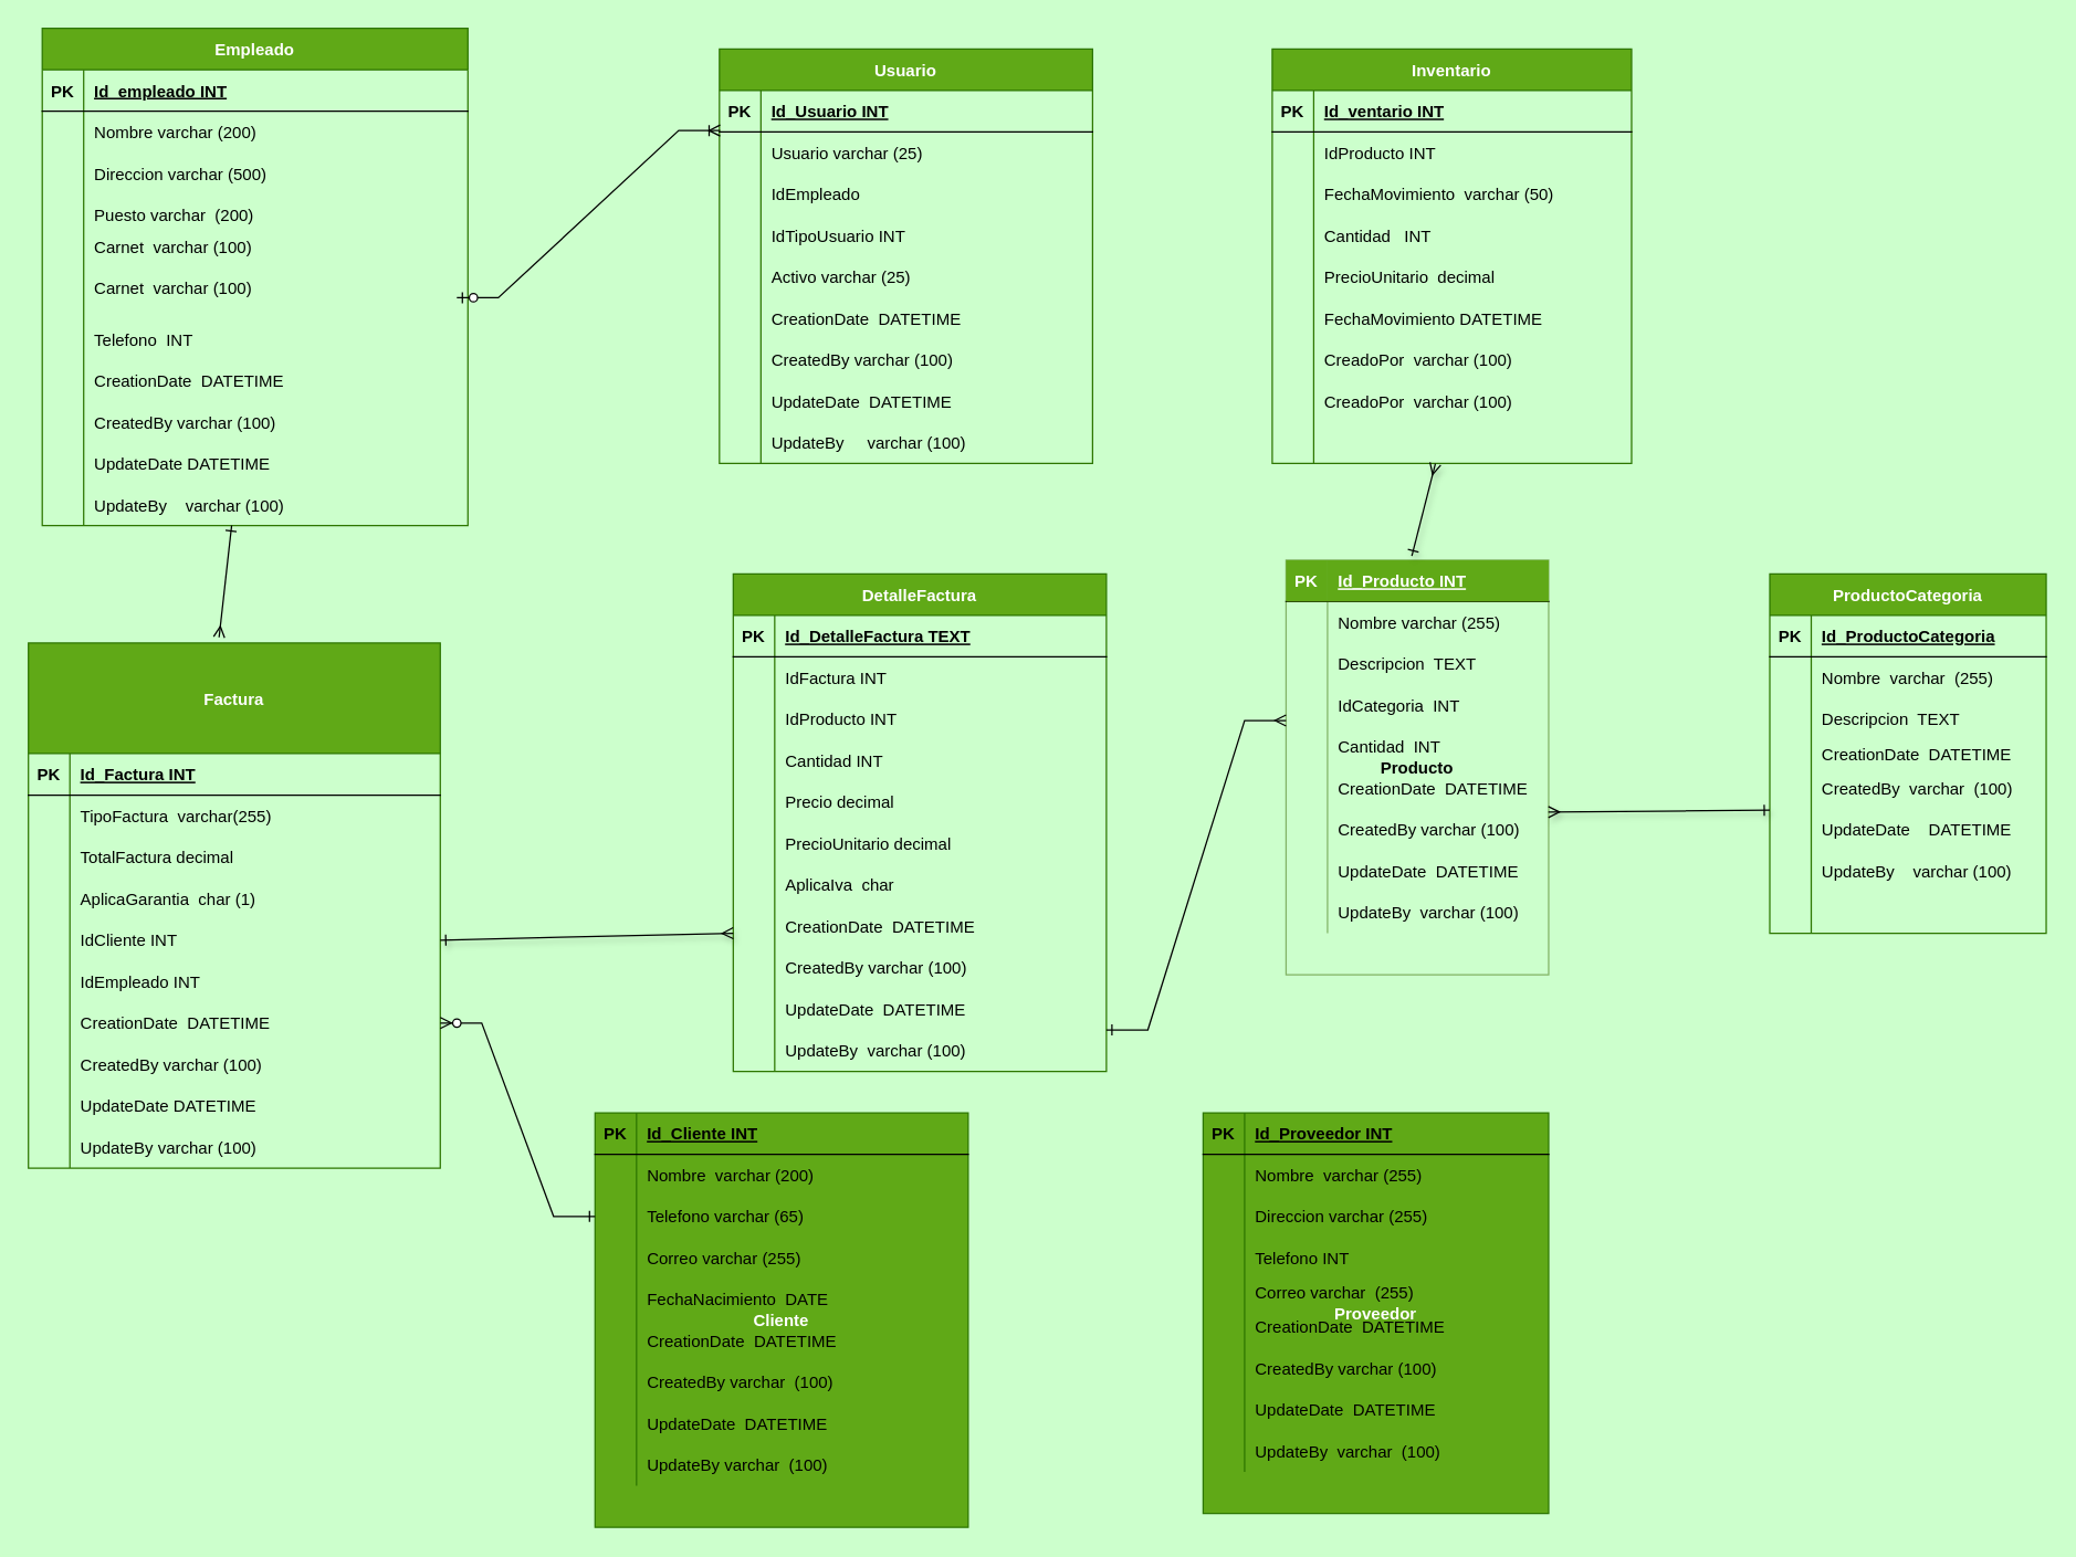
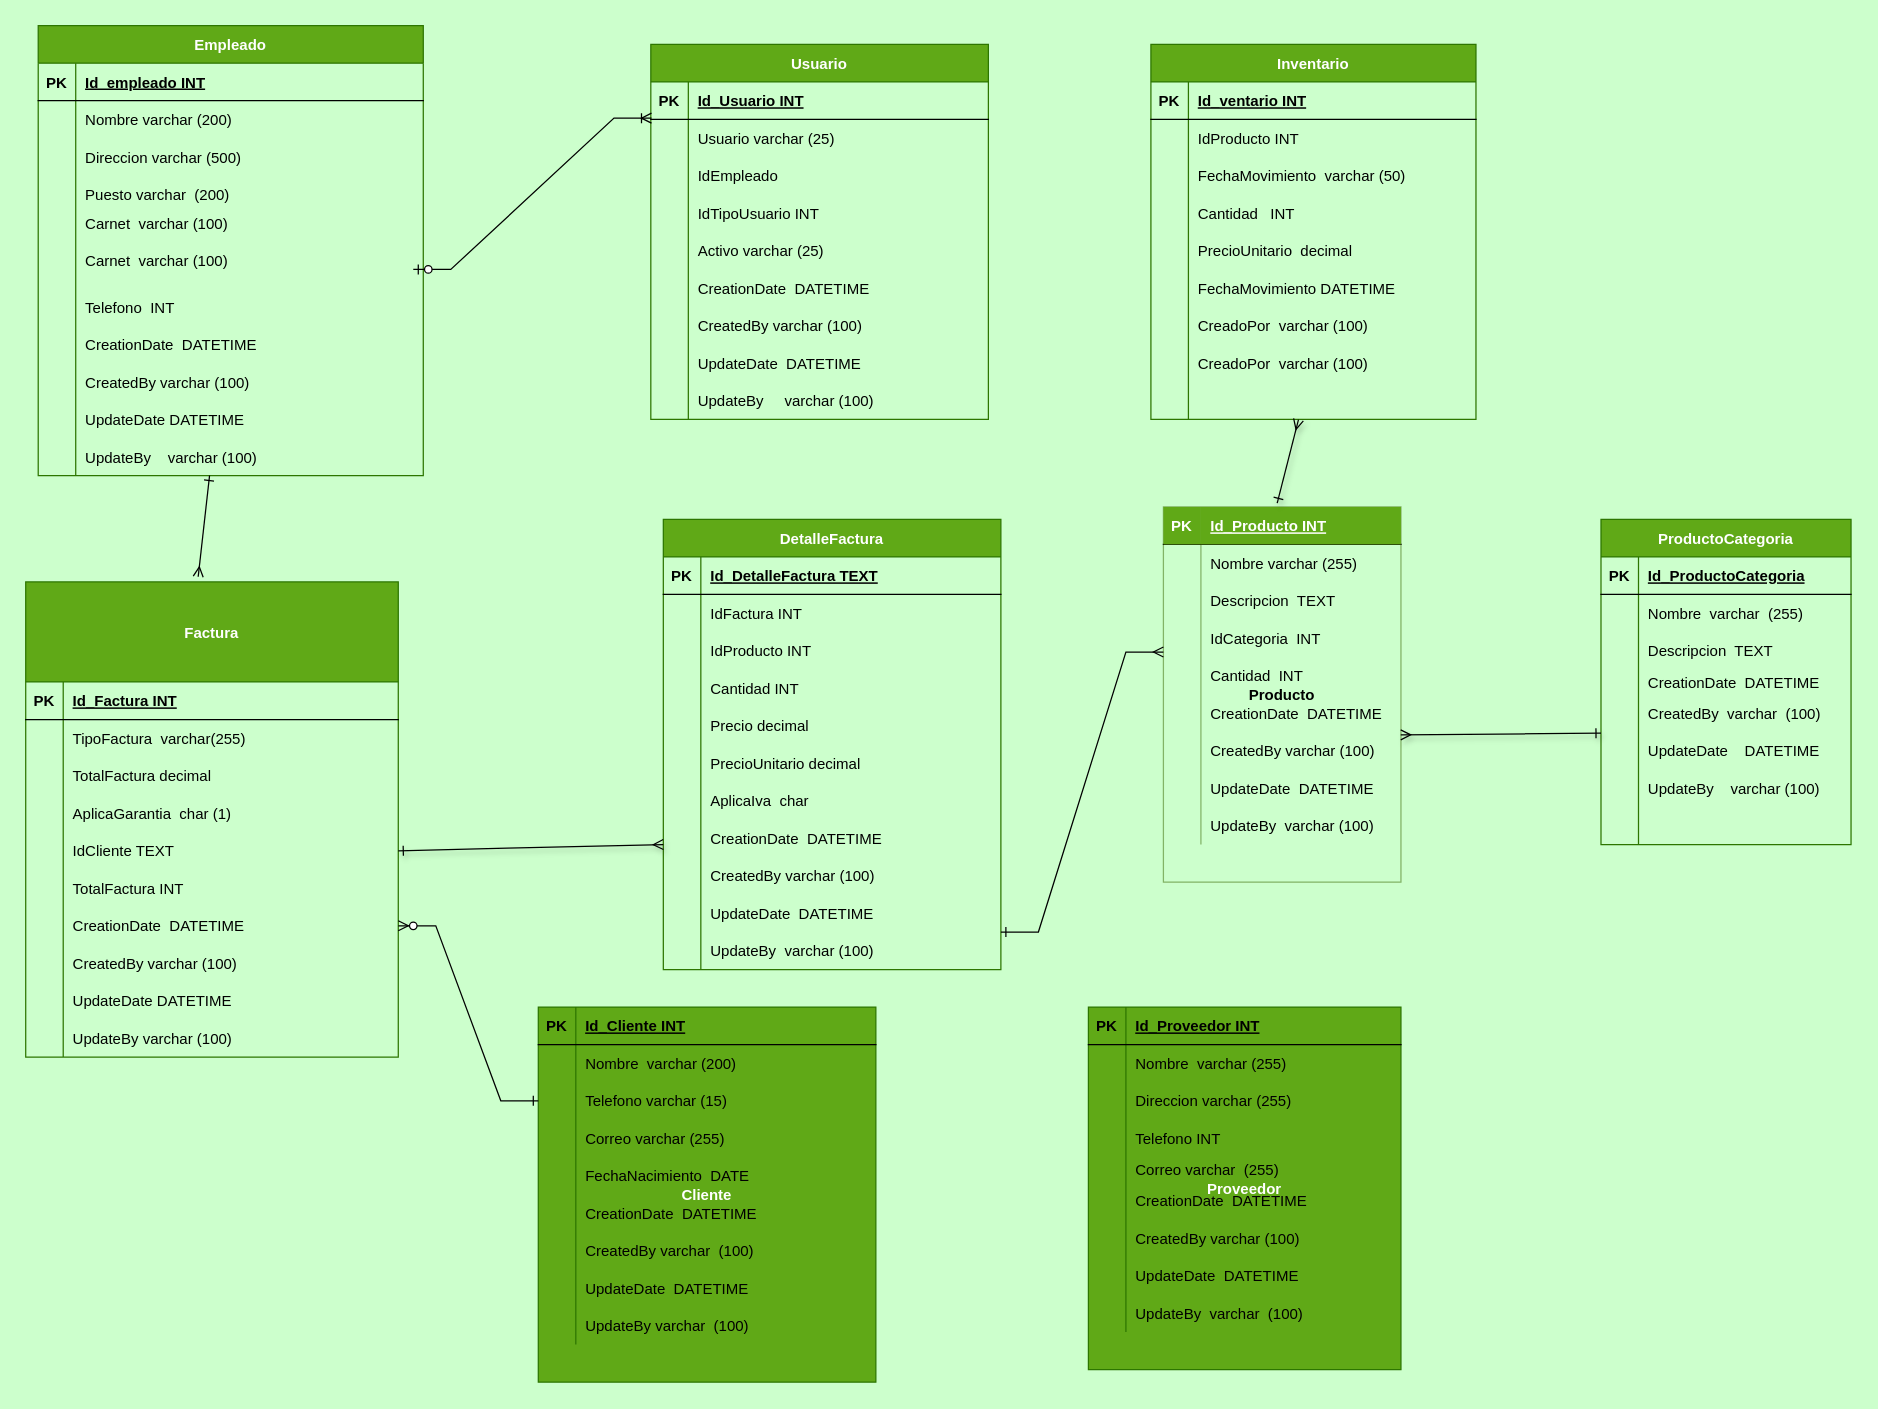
- <mxCell id="79" value="IdCliente INT" style="shape=partialRectangle;connectable=0;fillColor=none;top=0;left=0;bottom=0;right=0;align=left;spacingLeft=6;overflow=hidden;" parent="77" vertex="1"><mxGeometry x="30" width="268" height="30" as="geometry"><mxRectangle width="268" height="30" as="alternateBounds" /></mxGeometry></mxCell>
+ <mxCell id="79" value="IdCliente TEXT" style="shape=partialRectangle;connectable=0;fillColor=none;top=0;left=0;bottom=0;right=0;align=left;spacingLeft=6;overflow=hidden;" parent="77" vertex="1"><mxGeometry x="30" width="268" height="30" as="geometry"><mxRectangle width="268" height="30" as="alternateBounds" /></mxGeometry></mxCell>
- <mxCell id="82" value="IdEmpleado INT" style="shape=partialRectangle;connectable=0;fillColor=none;top=0;left=0;bottom=0;right=0;align=left;spacingLeft=6;overflow=hidden;" parent="80" vertex="1"><mxGeometry x="30" width="268" height="30" as="geometry"><mxRectangle width="268" height="30" as="alternateBounds" /></mxGeometry></mxCell>
+ <mxCell id="82" value="TotalFactura INT" style="shape=partialRectangle;connectable=0;fillColor=none;top=0;left=0;bottom=0;right=0;align=left;spacingLeft=6;overflow=hidden;" parent="80" vertex="1"><mxGeometry x="30" width="268" height="30" as="geometry"><mxRectangle width="268" height="30" as="alternateBounds" /></mxGeometry></mxCell>
- <mxCell id="222" value="Telefono varchar (65)" style="shape=partialRectangle;connectable=0;fillColor=none;top=0;left=0;bottom=0;right=0;align=left;spacingLeft=6;overflow=hidden;" parent="220" vertex="1"><mxGeometry x="30" width="240" height="30" as="geometry"><mxRectangle width="240" height="30" as="alternateBounds" /></mxGeometry></mxCell>
+ <mxCell id="222" value="Telefono varchar (15)" style="shape=partialRectangle;connectable=0;fillColor=none;top=0;left=0;bottom=0;right=0;align=left;spacingLeft=6;overflow=hidden;" parent="220" vertex="1"><mxGeometry x="30" width="240" height="30" as="geometry"><mxRectangle width="240" height="30" as="alternateBounds" /></mxGeometry></mxCell>
